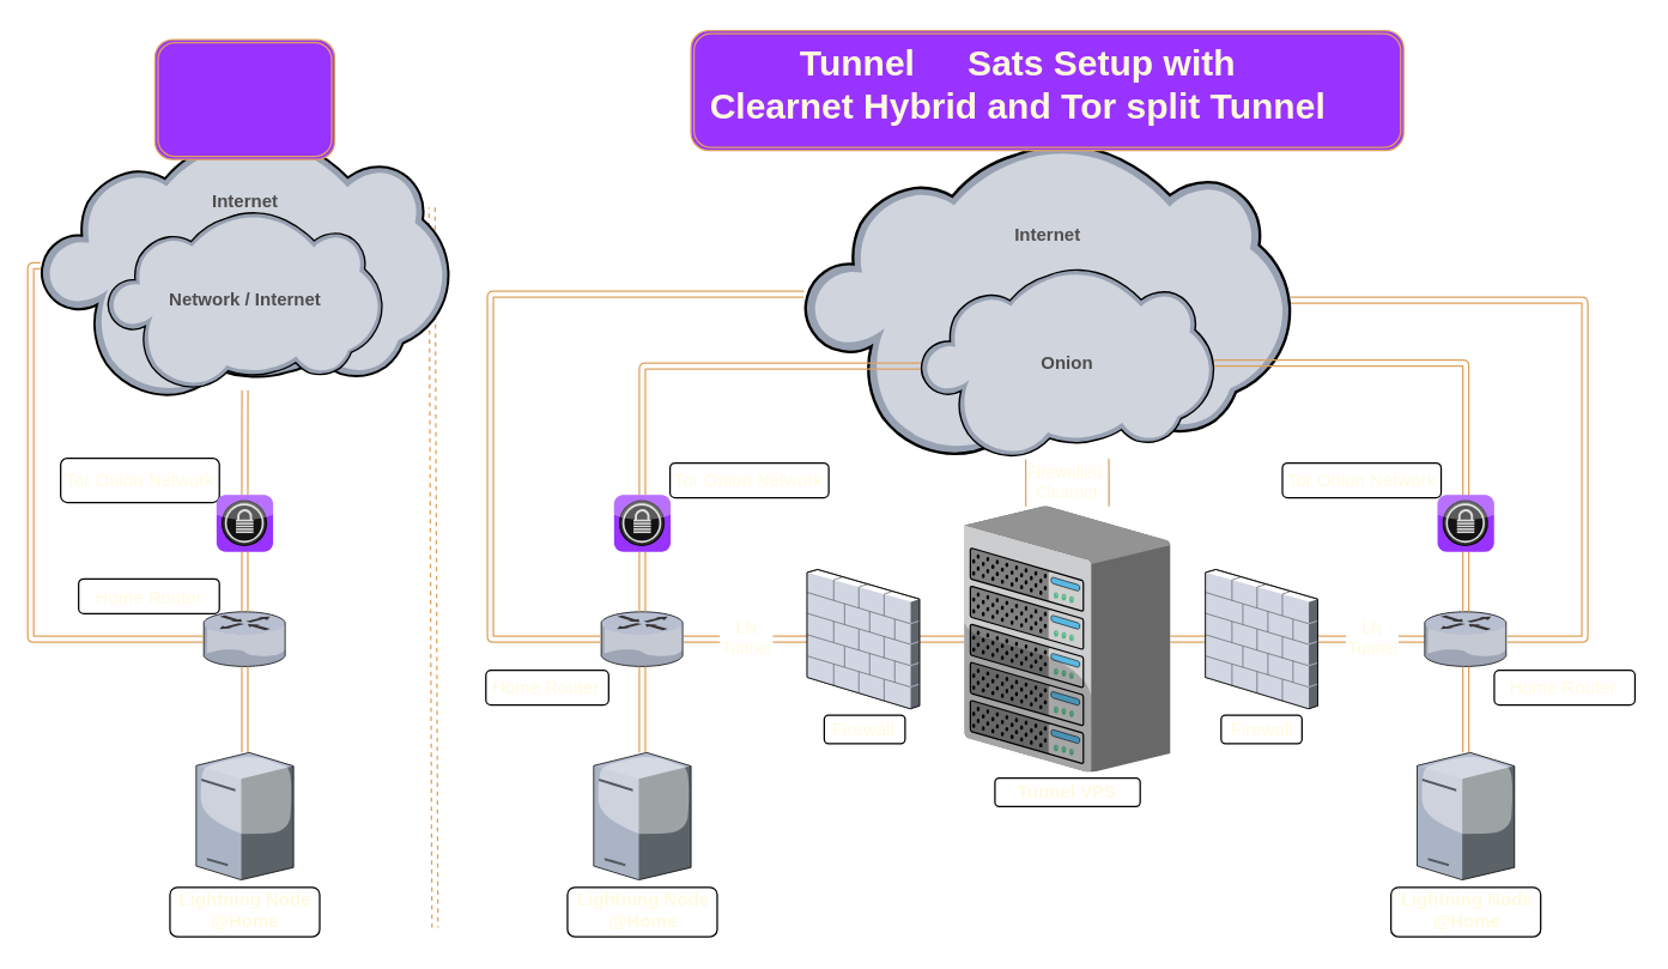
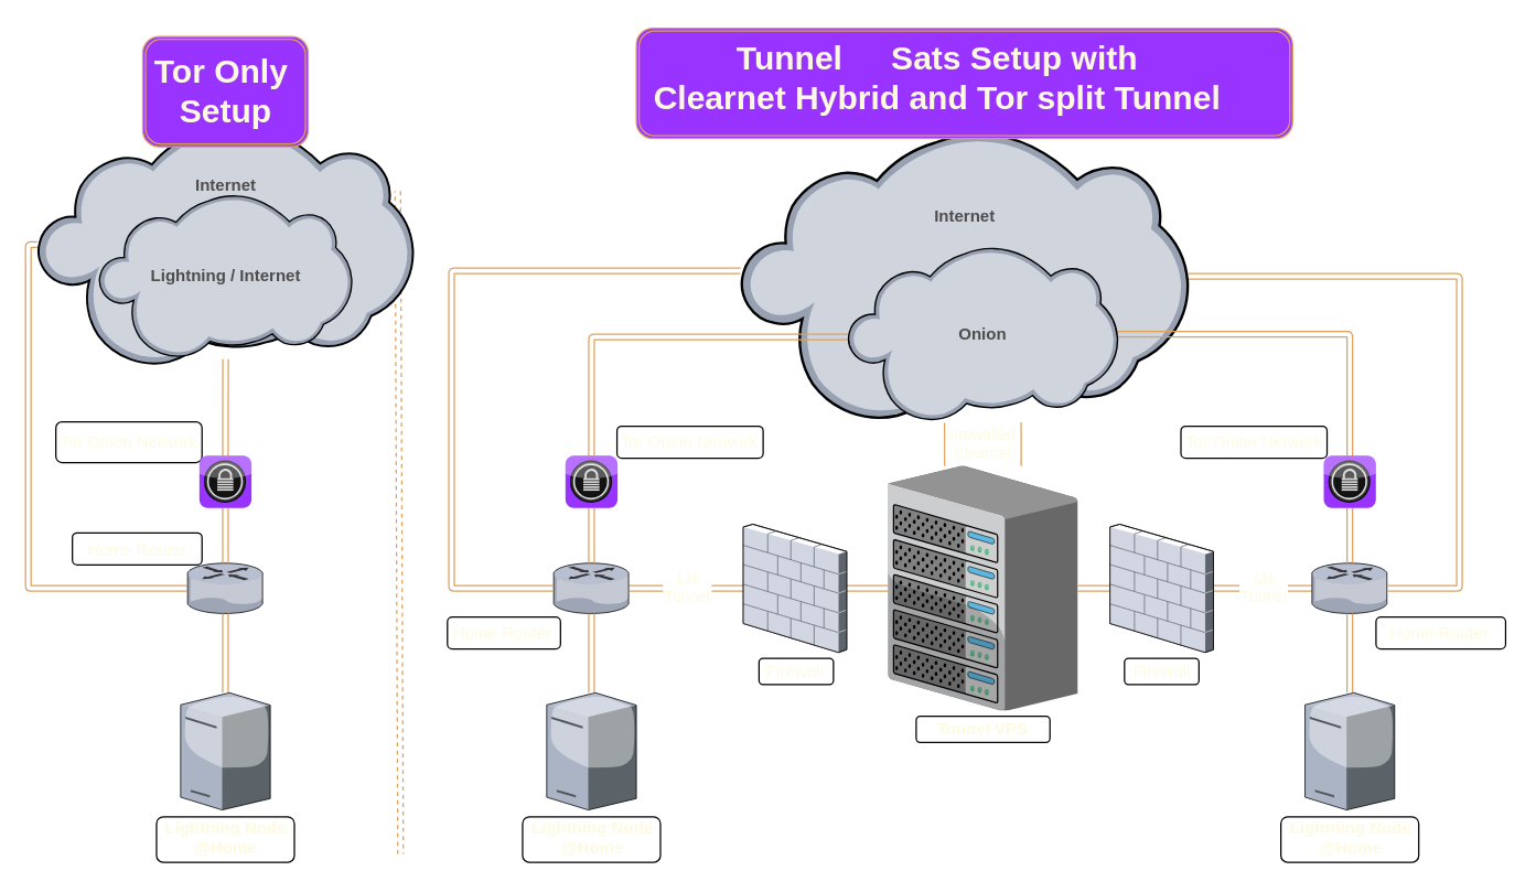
+ <mxCell id="45" value="Tor Only&amp;nbsp;&lt;br&gt;Setup" style="text;strokeColor=none;fillColor=none;html=1;fontSize=24;fontStyle=1;verticalAlign=middle;align=center;fontColor=#FEFAE0;rounded=1;" parent="1" vertex="1"><mxGeometry x="113.01" y="46" width="100" height="40" as="geometry" /></mxCell>
- <mxCell id="26" value="&lt;b&gt;&lt;font color=&quot;#4d4d4d&quot;&gt;Network / Internet&lt;/font&gt;&lt;/b&gt;" style="verticalLabelPosition=middle;aspect=fixed;html=1;verticalAlign=middle;strokeColor=#DDA15E;align=center;outlineConnect=0;shape=mxgraph.citrix.cloud;fillColor=#BC6C25;labelPosition=center;fontColor=#FEFAE0;rounded=1;" parent="1" vertex="1"><mxGeometry x="71.07" y="140" width="183.87" height="120" as="geometry" /></mxCell>
+ <mxCell id="26" value="&lt;b&gt;&lt;font color=&quot;#4d4d4d&quot;&gt;Lightning / Internet&lt;/font&gt;&lt;/b&gt;" style="verticalLabelPosition=middle;aspect=fixed;html=1;verticalAlign=middle;strokeColor=#DDA15E;align=center;outlineConnect=0;shape=mxgraph.citrix.cloud;fillColor=#BC6C25;labelPosition=center;fontColor=#FEFAE0;rounded=1;" parent="1" vertex="1"><mxGeometry x="71.07" y="140" width="183.87" height="120" as="geometry" /></mxCell>
